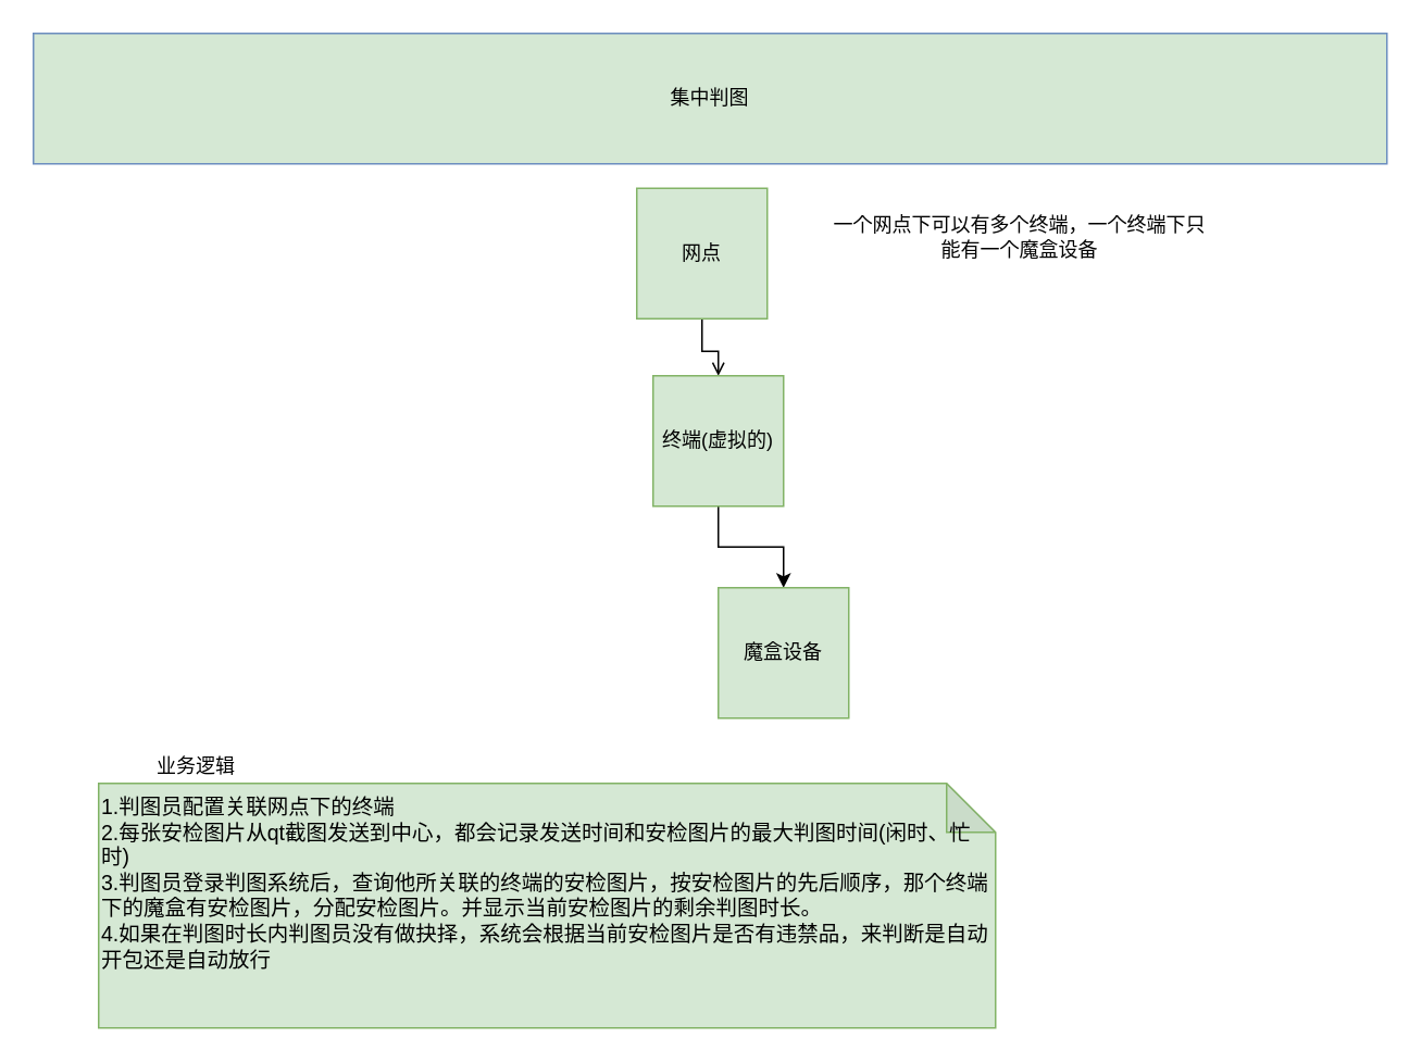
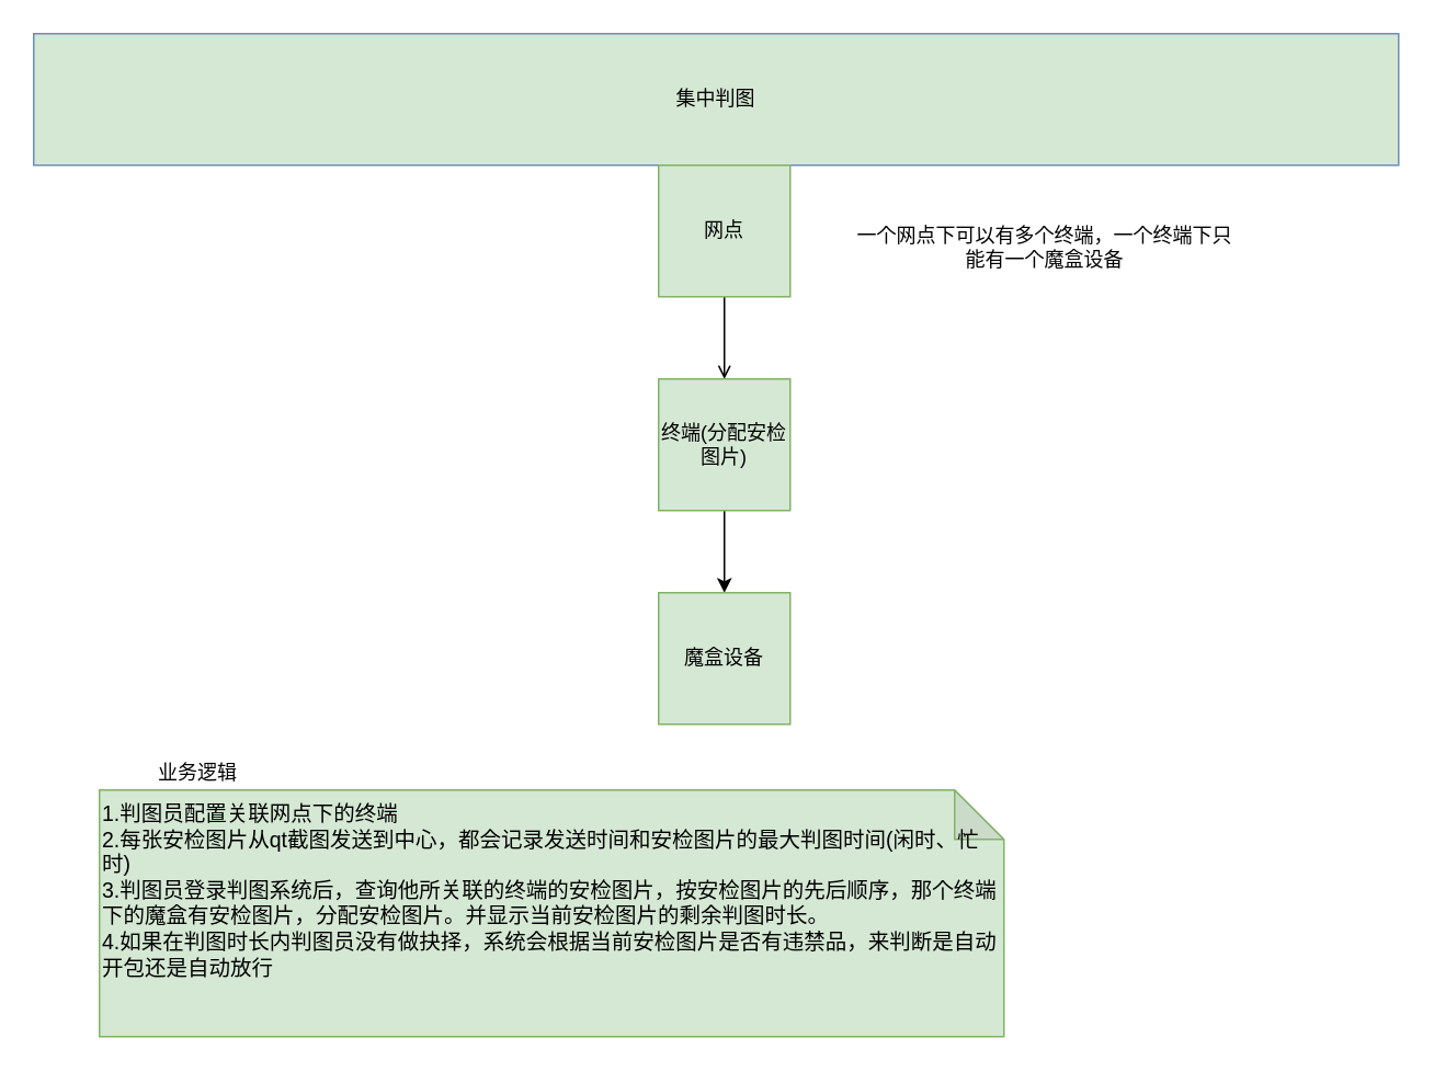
- <mxCell id="8" value="一个网点下可以有多个终端，一个终端下只能有一个魔盒设备" style="text;html=1;strokeColor=none;fillColor=none;align=center;verticalAlign=middle;whiteSpace=wrap;rounded=0;" parent="1" vertex="1"><mxGeometry x="510" y="130" width="230" height="30" as="geometry" /></mxCell>
+ <mxCell id="8" value="一个网点下可以有多个终端，一个终端下只能有一个魔盒设备" style="text;html=1;strokeColor=none;fillColor=none;align=center;verticalAlign=middle;whiteSpace=wrap;rounded=0;" parent="1" vertex="1"><mxGeometry x="520" y="135" width="230" height="30" as="geometry" /></mxCell>
- <mxCell id="4" value="网点" style="whiteSpace=wrap;html=1;aspect=fixed;fillColor=#d5e8d4;strokeColor=#82b366;" parent="1" vertex="1"><mxGeometry x="390" y="115" width="80" height="80" as="geometry" /></mxCell>
+ <mxCell id="4" value="网点" style="whiteSpace=wrap;html=1;aspect=fixed;fillColor=#d5e8d4;strokeColor=#82b366;" parent="1" vertex="1"><mxGeometry x="400" y="100" width="80" height="80" as="geometry" /></mxCell>
- <mxCell id="6" value="终端(虚拟的)" style="whiteSpace=wrap;html=1;aspect=fixed;fillColor=#d5e8d4;strokeColor=#82b366;" parent="1" vertex="1"><mxGeometry x="400" y="230" width="80" height="80" as="geometry" /></mxCell>
+ <mxCell id="6" value="终端(分配安检图片)" style="whiteSpace=wrap;html=1;aspect=fixed;fillColor=#d5e8d4;strokeColor=#82b366;" parent="1" vertex="1"><mxGeometry x="400" y="230" width="80" height="80" as="geometry" /></mxCell>
- <mxCell id="7" value="魔盒设备" style="whiteSpace=wrap;html=1;aspect=fixed;fillColor=#d5e8d4;strokeColor=#82b366;" parent="1" vertex="1"><mxGeometry x="440" y="360" width="80" height="80" as="geometry" /></mxCell>
+ <mxCell id="7" value="魔盒设备" style="whiteSpace=wrap;html=1;aspect=fixed;fillColor=#d5e8d4;strokeColor=#82b366;" parent="1" vertex="1"><mxGeometry x="400" y="360" width="80" height="80" as="geometry" /></mxCell>
